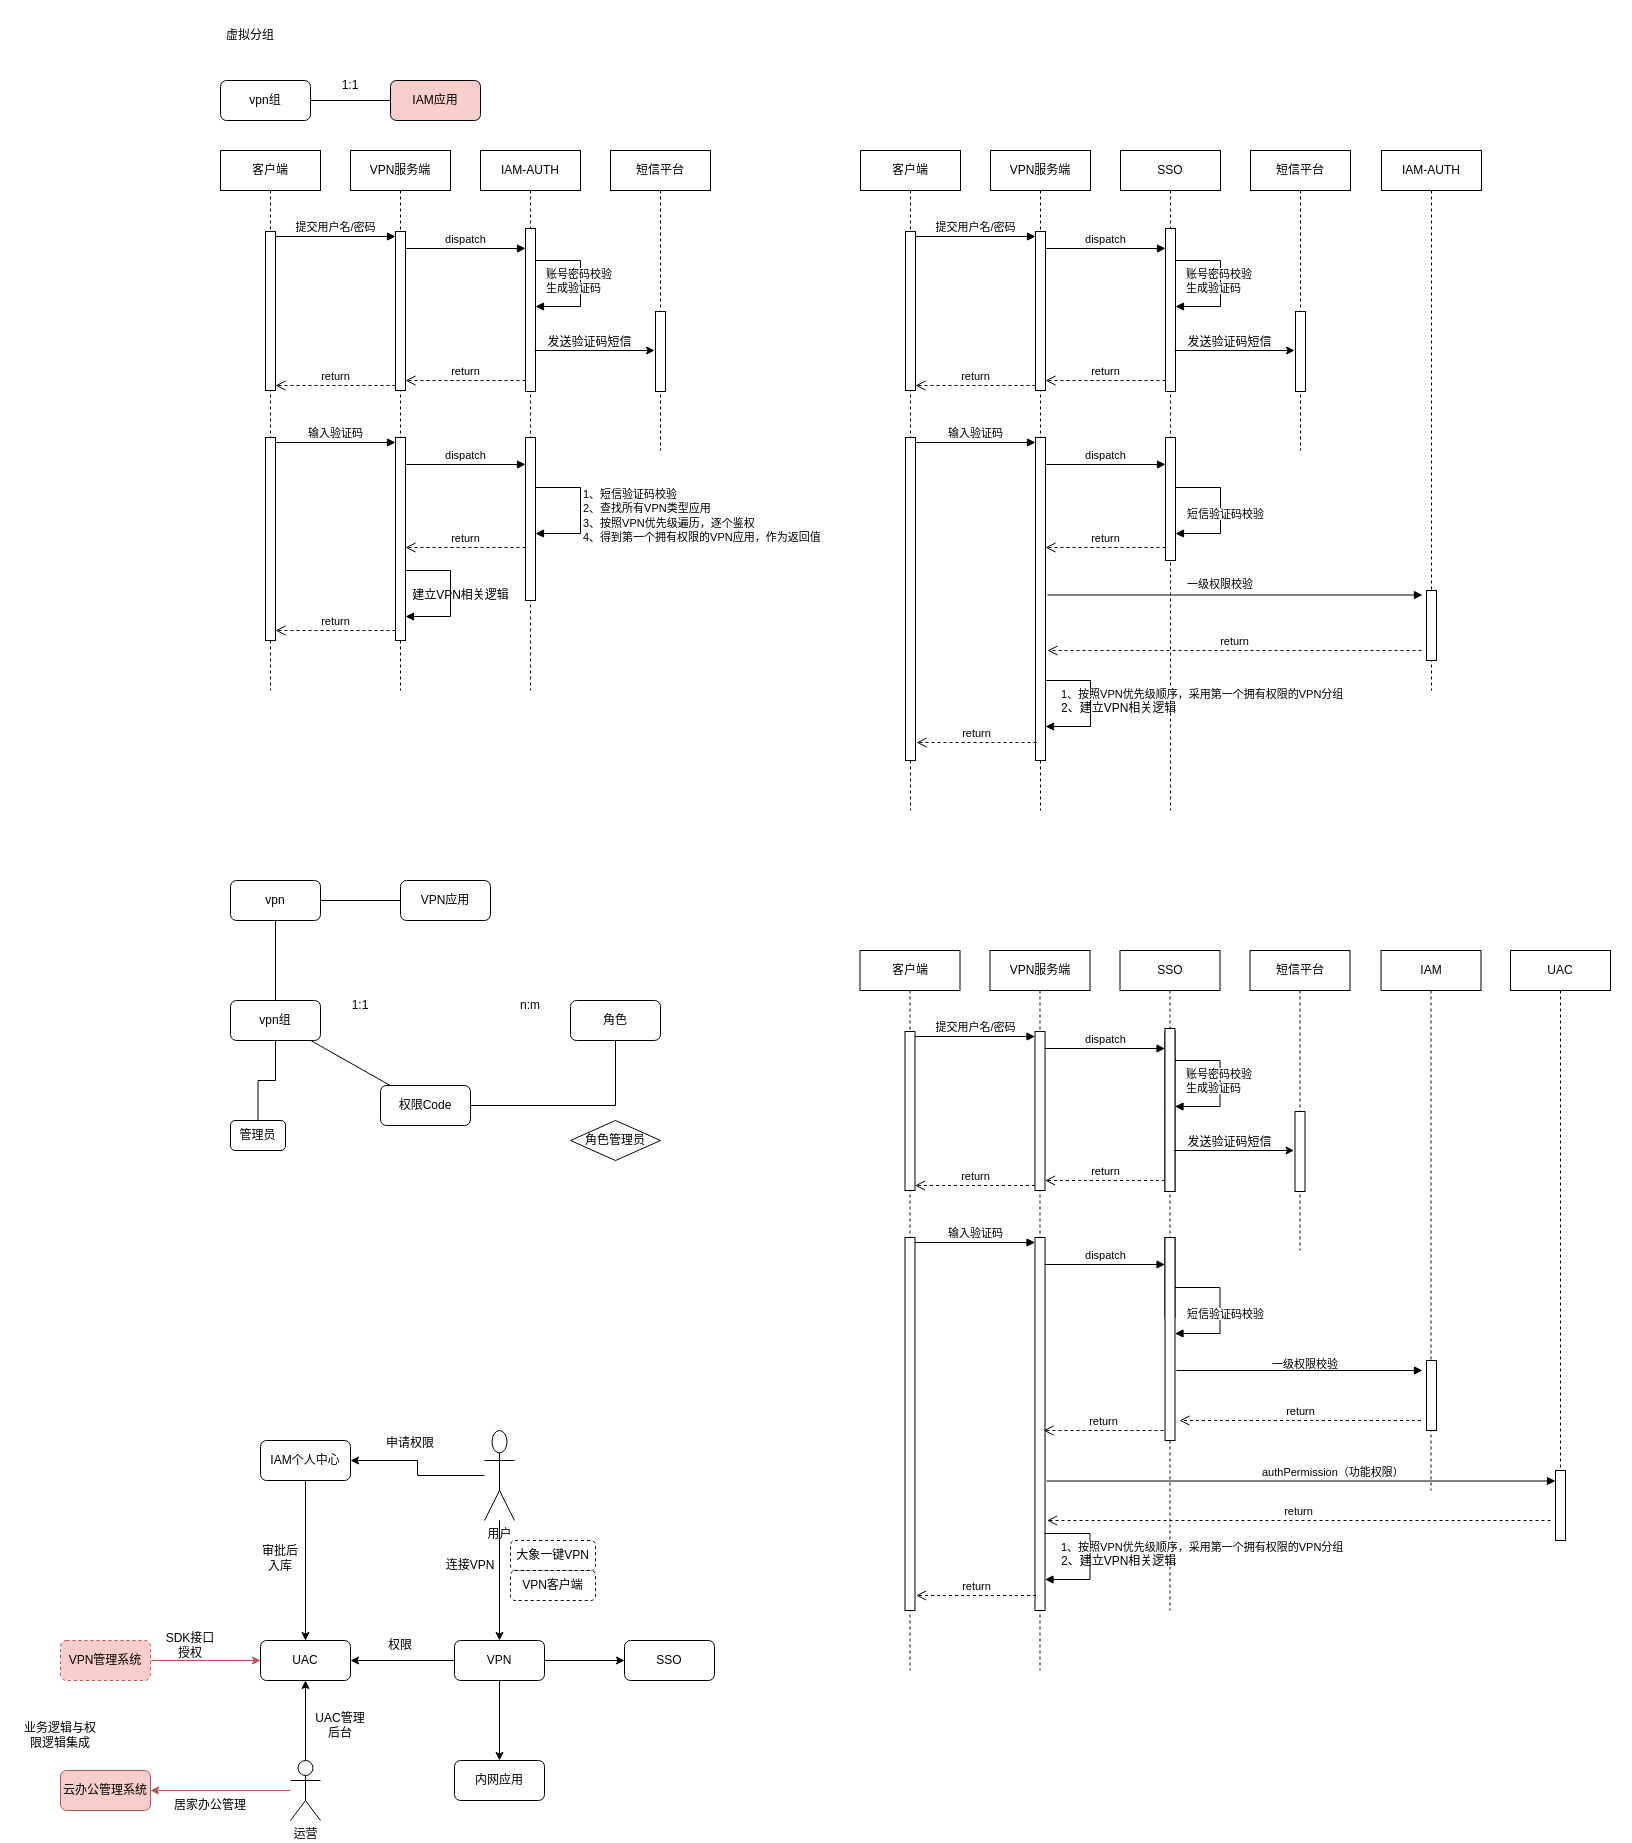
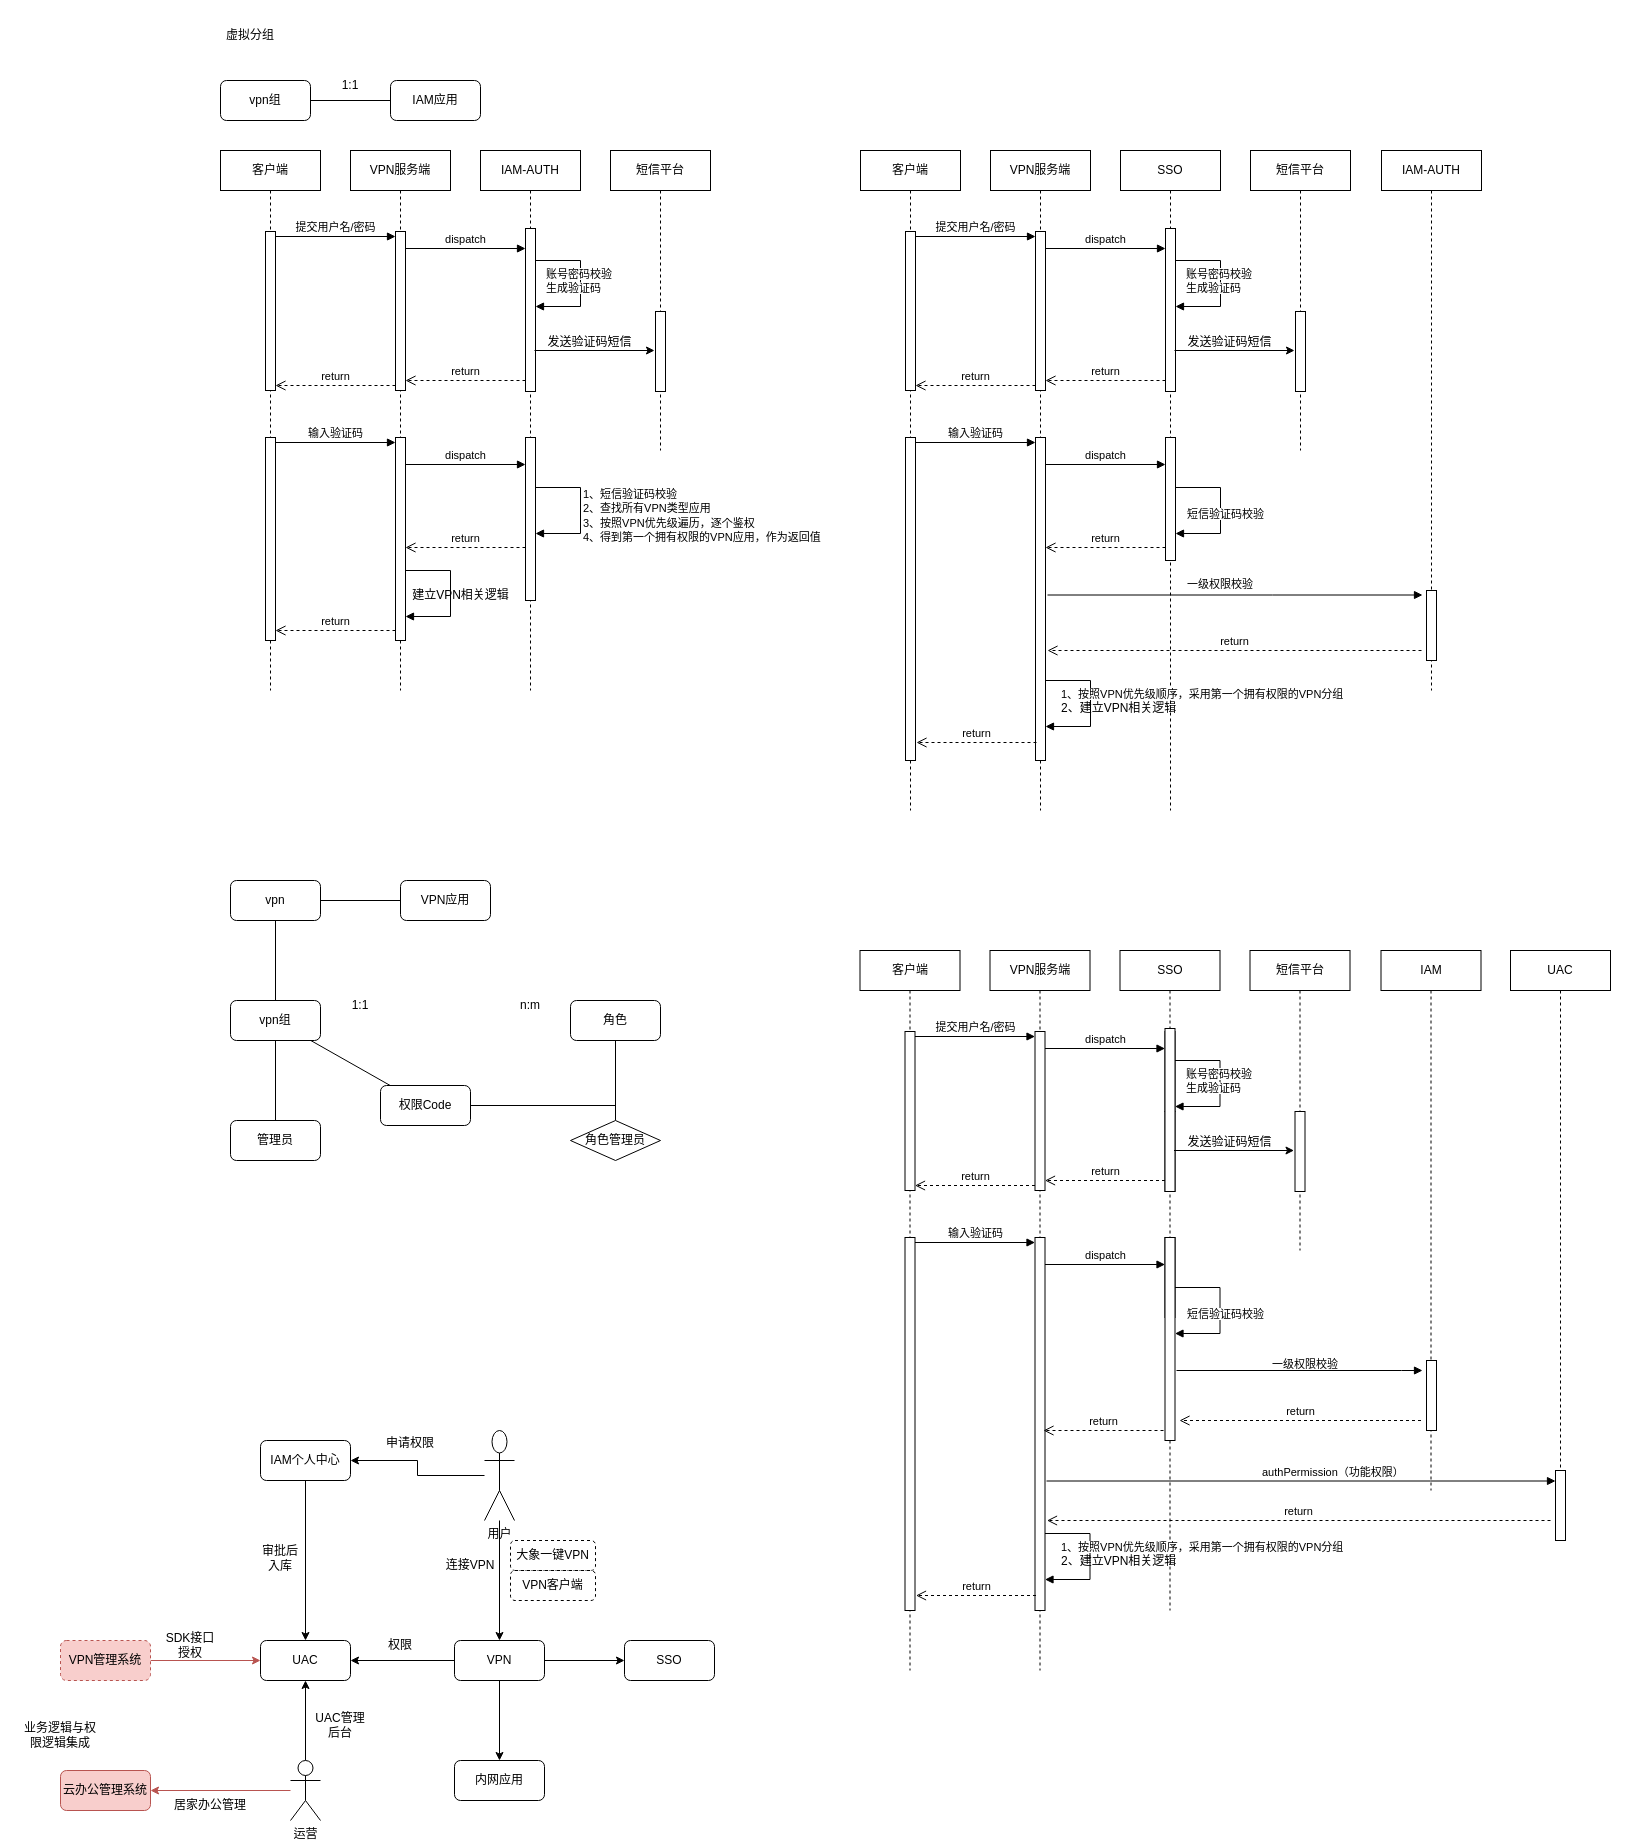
- <mxCell id="41" value="IAM应用" style="rounded=1;whiteSpace=wrap;html=1;fillColor=#f8cecc;" vertex="1" parent="1"><mxGeometry x="390" y="80" width="90" height="40" as="geometry" /></mxCell>
+ <mxCell id="41" value="IAM应用" style="rounded=1;whiteSpace=wrap;html=1;" vertex="1" parent="1"><mxGeometry x="390" y="80" width="90" height="40" as="geometry" /></mxCell>
+ <mxCell id="116" value="" style="edgeStyle=orthogonalEdgeStyle;rounded=0;orthogonalLoop=1;jettySize=auto;html=1;endArrow=none;endFill=0;" edge="1" parent="1" source="117" target="118"><mxGeometry relative="1" as="geometry" /></mxCell>
- <mxCell id="115" value="管理员" style="rounded=1;whiteSpace=wrap;html=1;" vertex="1" parent="1"><mxGeometry x="230" y="1120" width="55" height="30" as="geometry" /></mxCell>
+ <mxCell id="115" value="管理员" style="rounded=1;whiteSpace=wrap;html=1;" vertex="1" parent="1"><mxGeometry x="230" y="1120" width="90" height="40" as="geometry" /></mxCell>
